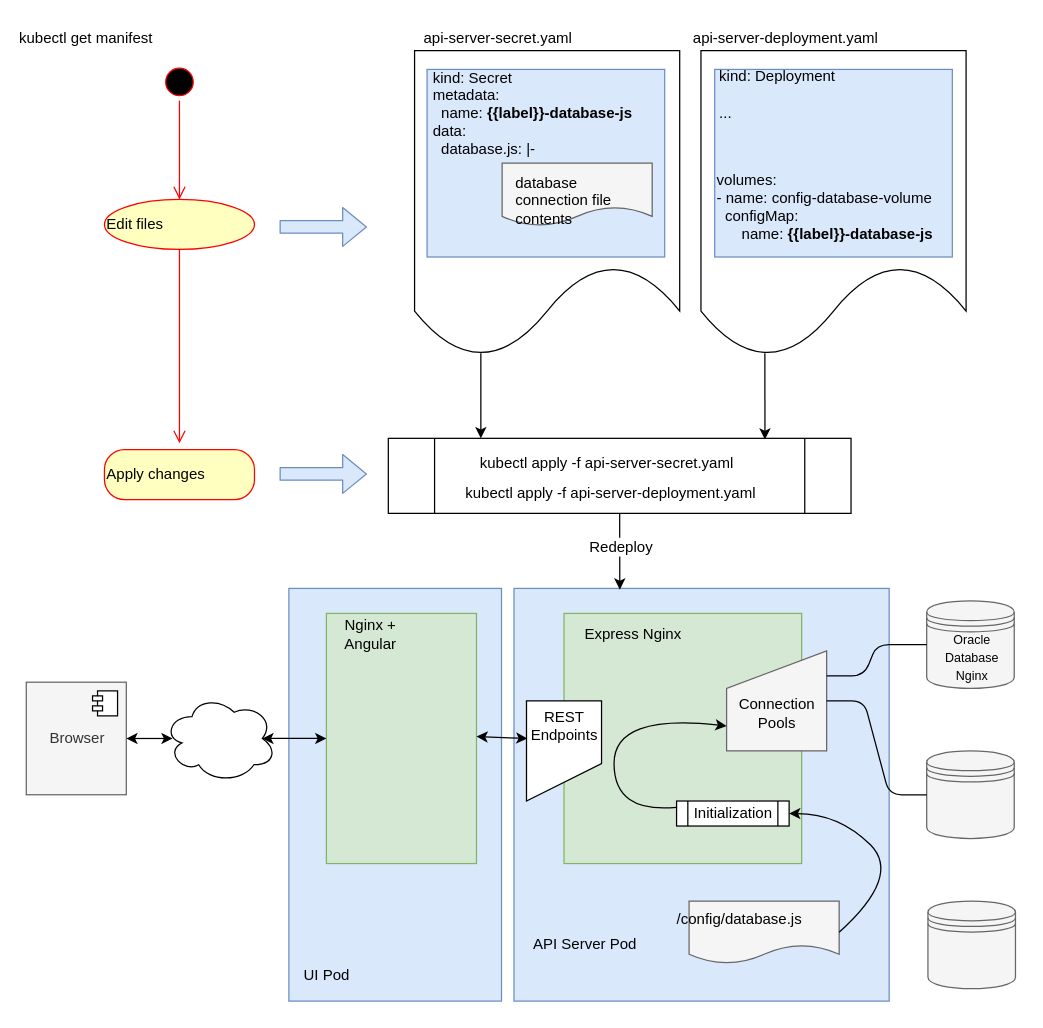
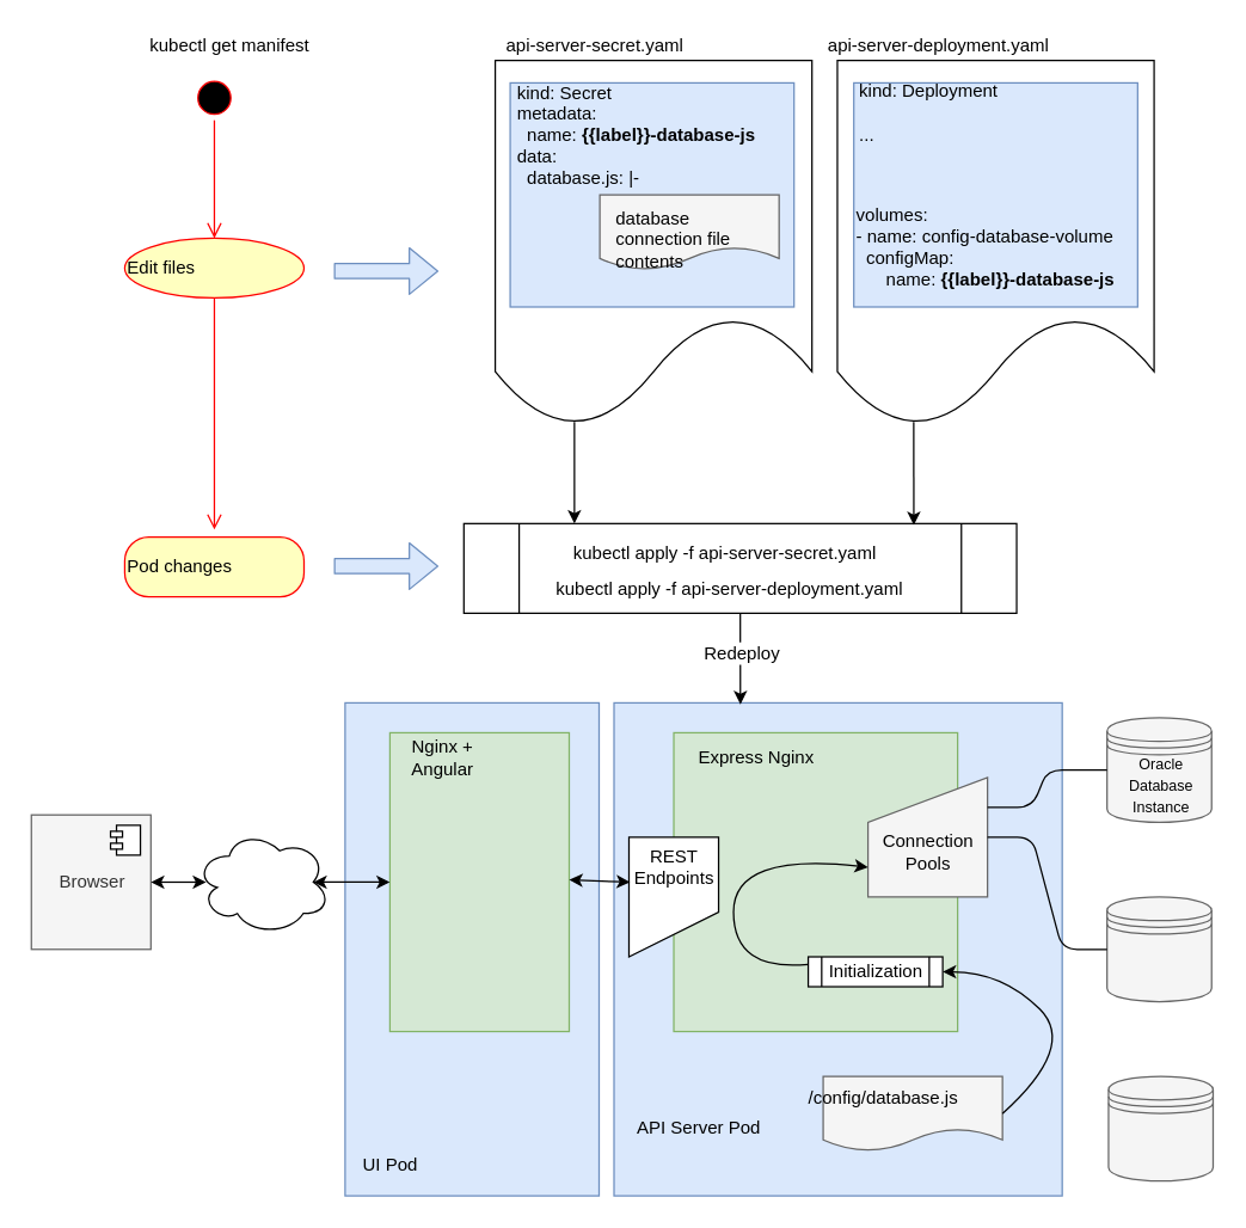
- <mxCell id="60" value="kubectl get manifest" style="text;html=1;resizable=0;autosize=1;align=center;verticalAlign=middle;points=[];fillColor=none;strokeColor=none;rounded=0;" vertex="1" parent="1"><mxGeometry x="8" y="20" width="120" height="20" as="geometry" /></mxCell>
+ <mxCell id="60" value="kubectl get manifest" style="text;html=1;resizable=0;autosize=1;align=center;verticalAlign=middle;points=[];fillColor=none;strokeColor=none;rounded=0;" vertex="1" parent="1"><mxGeometry x="93" width="120" height="20" as="geometry" y="20" /></mxCell>
- <mxCell id="42" value="Apply changes" style="rounded=1;whiteSpace=wrap;html=1;arcSize=40;fontColor=#000000;fillColor=#ffffc0;strokeColor=#ff0000;align=left;" parent="1" vertex="1"><mxGeometry x="83" y="359" width="120" height="40" as="geometry" /></mxCell>
+ <mxCell id="42" value="Pod changes" style="rounded=1;whiteSpace=wrap;html=1;arcSize=40;fontColor=#000000;fillColor=#ffffc0;strokeColor=#ff0000;align=left;" parent="1" vertex="1"><mxGeometry x="83" y="359" width="120" height="40" as="geometry" /></mxCell>
- <mxCell id="8" value="&lt;font style=&quot;font-size: 10px&quot;&gt;Oracle Database Nginx&lt;/font&gt;" style="text;html=1;strokeColor=none;fillColor=none;align=center;verticalAlign=middle;whiteSpace=wrap;rounded=0;" parent="1" vertex="1"><mxGeometry x="756.5" y="515" width="40" height="20" as="geometry" /></mxCell>
+ <mxCell id="8" value="&lt;font style=&quot;font-size: 10px&quot;&gt;Oracle Database Instance&lt;/font&gt;" style="text;html=1;strokeColor=none;fillColor=none;align=center;verticalAlign=middle;whiteSpace=wrap;rounded=0;" parent="1" vertex="1"><mxGeometry x="756.5" y="515" width="40" height="20" as="geometry" /></mxCell>
